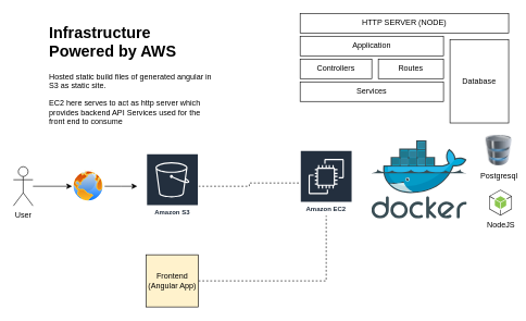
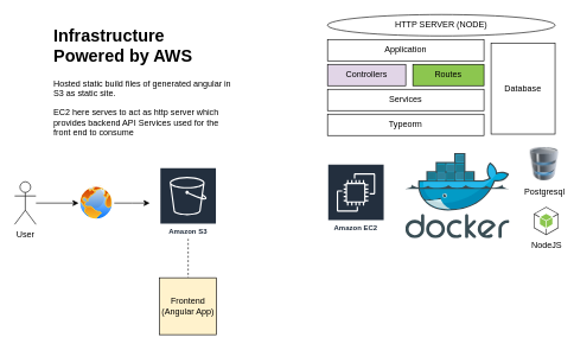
- <mxCell id="15" value="HTTP SERVER (NODE)" style="rounded=0;whiteSpace=wrap;html=1;" parent="1" vertex="1"><mxGeometry x="460" y="20" width="320" height="30" as="geometry" /></mxCell>
+ <mxCell id="15" value="HTTP SERVER (NODE)" style="ellipse;whiteSpace=wrap;html=1;" parent="1" vertex="1"><mxGeometry x="460" y="20" width="320" height="30" as="geometry" /></mxCell>
- <mxCell id="16" value="Controllers" style="rounded=0;whiteSpace=wrap;html=1;" parent="1" vertex="1"><mxGeometry x="460" y="90" width="110" height="30" as="geometry" /></mxCell>
+ <mxCell id="16" value="Controllers" style="rounded=0;whiteSpace=wrap;html=1;fillColor=#e1d5e7;" parent="1" vertex="1"><mxGeometry x="460" y="90" width="110" height="30" as="geometry" /></mxCell>
- <mxCell id="19" value="Routes" style="rounded=0;whiteSpace=wrap;html=1;" parent="1" vertex="1"><mxGeometry x="580" y="90" width="100" height="30" as="geometry" /></mxCell>
+ <mxCell id="19" value="Routes" style="rounded=0;whiteSpace=wrap;html=1;fillColor=#8cc64f;" parent="1" vertex="1"><mxGeometry x="580" y="90" width="100" height="30" as="geometry" /></mxCell>
+ <mxCell id="20" value="Typeorm" style="rounded=0;whiteSpace=wrap;html=1;" parent="1" vertex="1"><mxGeometry x="460" y="160" width="220" height="30" as="geometry" /></mxCell>
- <mxCell id="2" style="edgeStyle=orthogonalEdgeStyle;rounded=0;orthogonalLoop=1;jettySize=auto;html=1;endArrow=none;endFill=0;dashed=1;" parent="1" source="3" target="4" edge="1"><mxGeometry relative="1" as="geometry" /></mxCell>
+ <mxCell id="2" style="edgeStyle=orthogonalEdgeStyle;rounded=0;orthogonalLoop=1;jettySize=auto;html=1;endArrow=none;endFill=0;dashed=1;" parent="1" source="3" target="10" edge="1"><mxGeometry relative="1" as="geometry" /></mxCell>
- <mxCell id="9" style="edgeStyle=orthogonalEdgeStyle;rounded=0;orthogonalLoop=1;jettySize=auto;html=1;dashed=1;endArrow=none;endFill=0;" parent="1" source="10" target="4" edge="1"><mxGeometry relative="1" as="geometry" /></mxCell>
